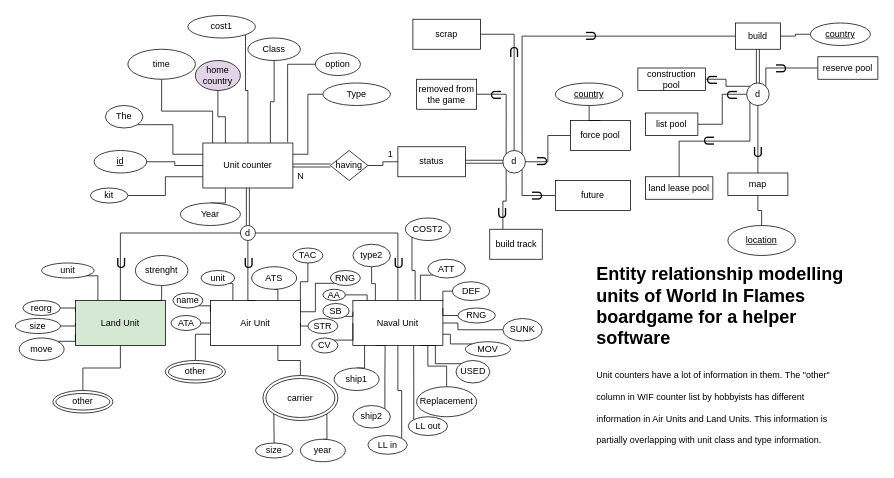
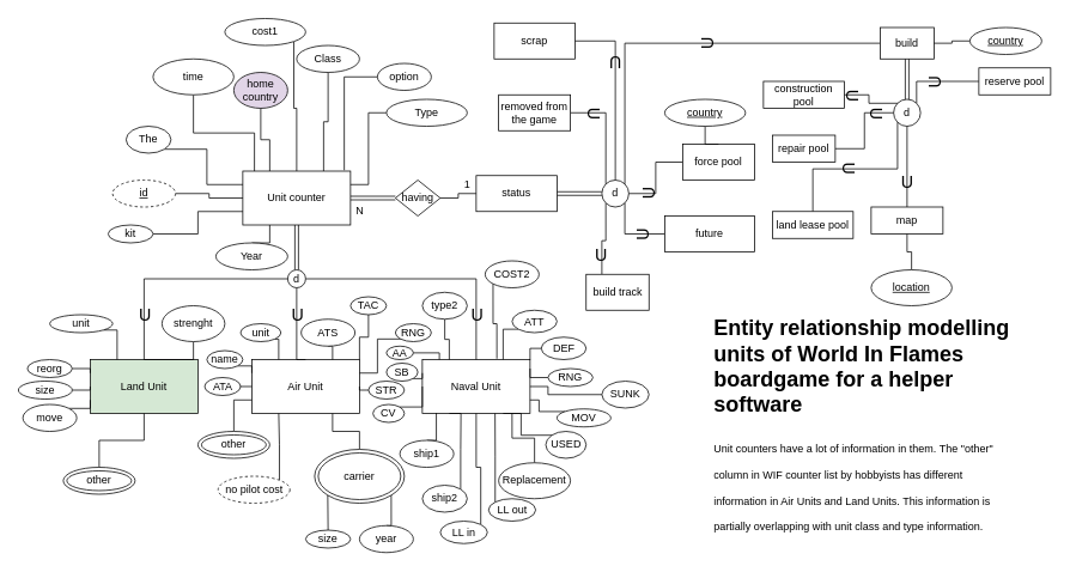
- <mxCell id="137" value="list pool" style="rounded=0;whiteSpace=wrap;html=1;" parent="1" vertex="1"><mxGeometry x="860" y="150" width="70" height="30" as="geometry" /></mxCell>
+ <mxCell id="137" value="repair pool" style="rounded=0;whiteSpace=wrap;html=1;" parent="1" vertex="1"><mxGeometry x="860" y="150" width="70" height="30" as="geometry" /></mxCell>
- <mxCell id="17" value="&lt;u&gt;id&lt;/u&gt;" style="ellipse;whiteSpace=wrap;html=1;" parent="1" vertex="1"><mxGeometry x="125" y="200" width="70" height="30" as="geometry" /></mxCell>
+ <mxCell id="17" value="&lt;u&gt;id&lt;/u&gt;" style="ellipse;whiteSpace=wrap;html=1;dashed=1;" parent="1" vertex="1"><mxGeometry x="125" y="200" width="70" height="30" as="geometry" /></mxCell>
+ <mxCell id="64" style="edgeStyle=orthogonalEdgeStyle;rounded=0;orthogonalLoop=1;jettySize=auto;html=1;exitX=1;exitY=0;exitDx=0;exitDy=0;entryX=0.25;entryY=1;entryDx=0;entryDy=0;endArrow=none;endFill=0;" parent="1" source="65" target="7" edge="1"><mxGeometry relative="1" as="geometry" /></mxCell>
+ <mxCell id="65" value="no pilot cost" style="ellipse;whiteSpace=wrap;html=1;dashed=1;" parent="1" vertex="1"><mxGeometry x="242.5" y="530" width="80" height="30" as="geometry" /></mxCell>
